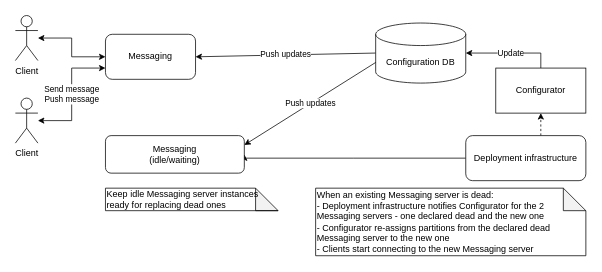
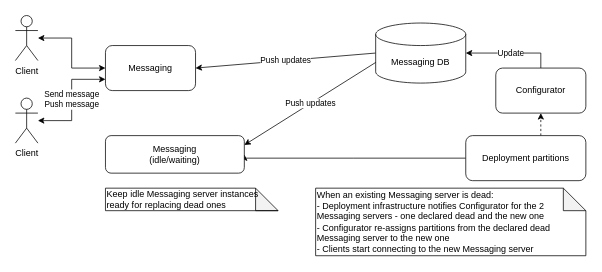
- <mxCell id="6" value="&lt;font style=&quot;font-size: 12px&quot;&gt;Messaging&lt;/font&gt;" style="rounded=1;whiteSpace=wrap;html=1;" parent="1" vertex="1"><mxGeometry x="140" y="45" width="120" height="60" as="geometry" /></mxCell>
+ <mxCell id="6" value="&lt;font style=&quot;font-size: 12px&quot;&gt;Messaging&lt;/font&gt;" style="rounded=1;whiteSpace=wrap;html=1;" parent="1" vertex="1"><mxGeometry x="140" y="60" width="120" height="60" as="geometry" /></mxCell>
- <mxCell id="10" value="Configuration DB" style="shape=cylinder3;whiteSpace=wrap;html=1;boundedLbl=1;backgroundOutline=1;size=15;" parent="1" vertex="1"><mxGeometry x="500" y="30" width="120" height="80" as="geometry" /></mxCell>
+ <mxCell id="10" value="Messaging DB" style="shape=cylinder3;whiteSpace=wrap;html=1;boundedLbl=1;backgroundOutline=1;size=15;" parent="1" vertex="1"><mxGeometry x="500" y="30" width="120" height="80" as="geometry" /></mxCell>
- <mxCell id="8" value="Configurator" style="whiteSpace=wrap;html=1;rounded=0;" parent="1" vertex="1"><mxGeometry x="660" y="90" width="120" height="60" as="geometry" /></mxCell>
+ <mxCell id="8" value="Configurator" style="rounded=1;whiteSpace=wrap;html=1;" parent="1" vertex="1"><mxGeometry x="660" y="90" width="120" height="60" as="geometry" /></mxCell>
- <mxCell id="13" value="Deployment infrastructure" style="rounded=1;whiteSpace=wrap;html=1;" parent="1" vertex="1"><mxGeometry x="620" y="180" width="160" height="60" as="geometry" /></mxCell>
+ <mxCell id="13" value="Deployment partitions" style="rounded=1;whiteSpace=wrap;html=1;" parent="1" vertex="1"><mxGeometry x="620" y="180" width="160" height="60" as="geometry" /></mxCell>
